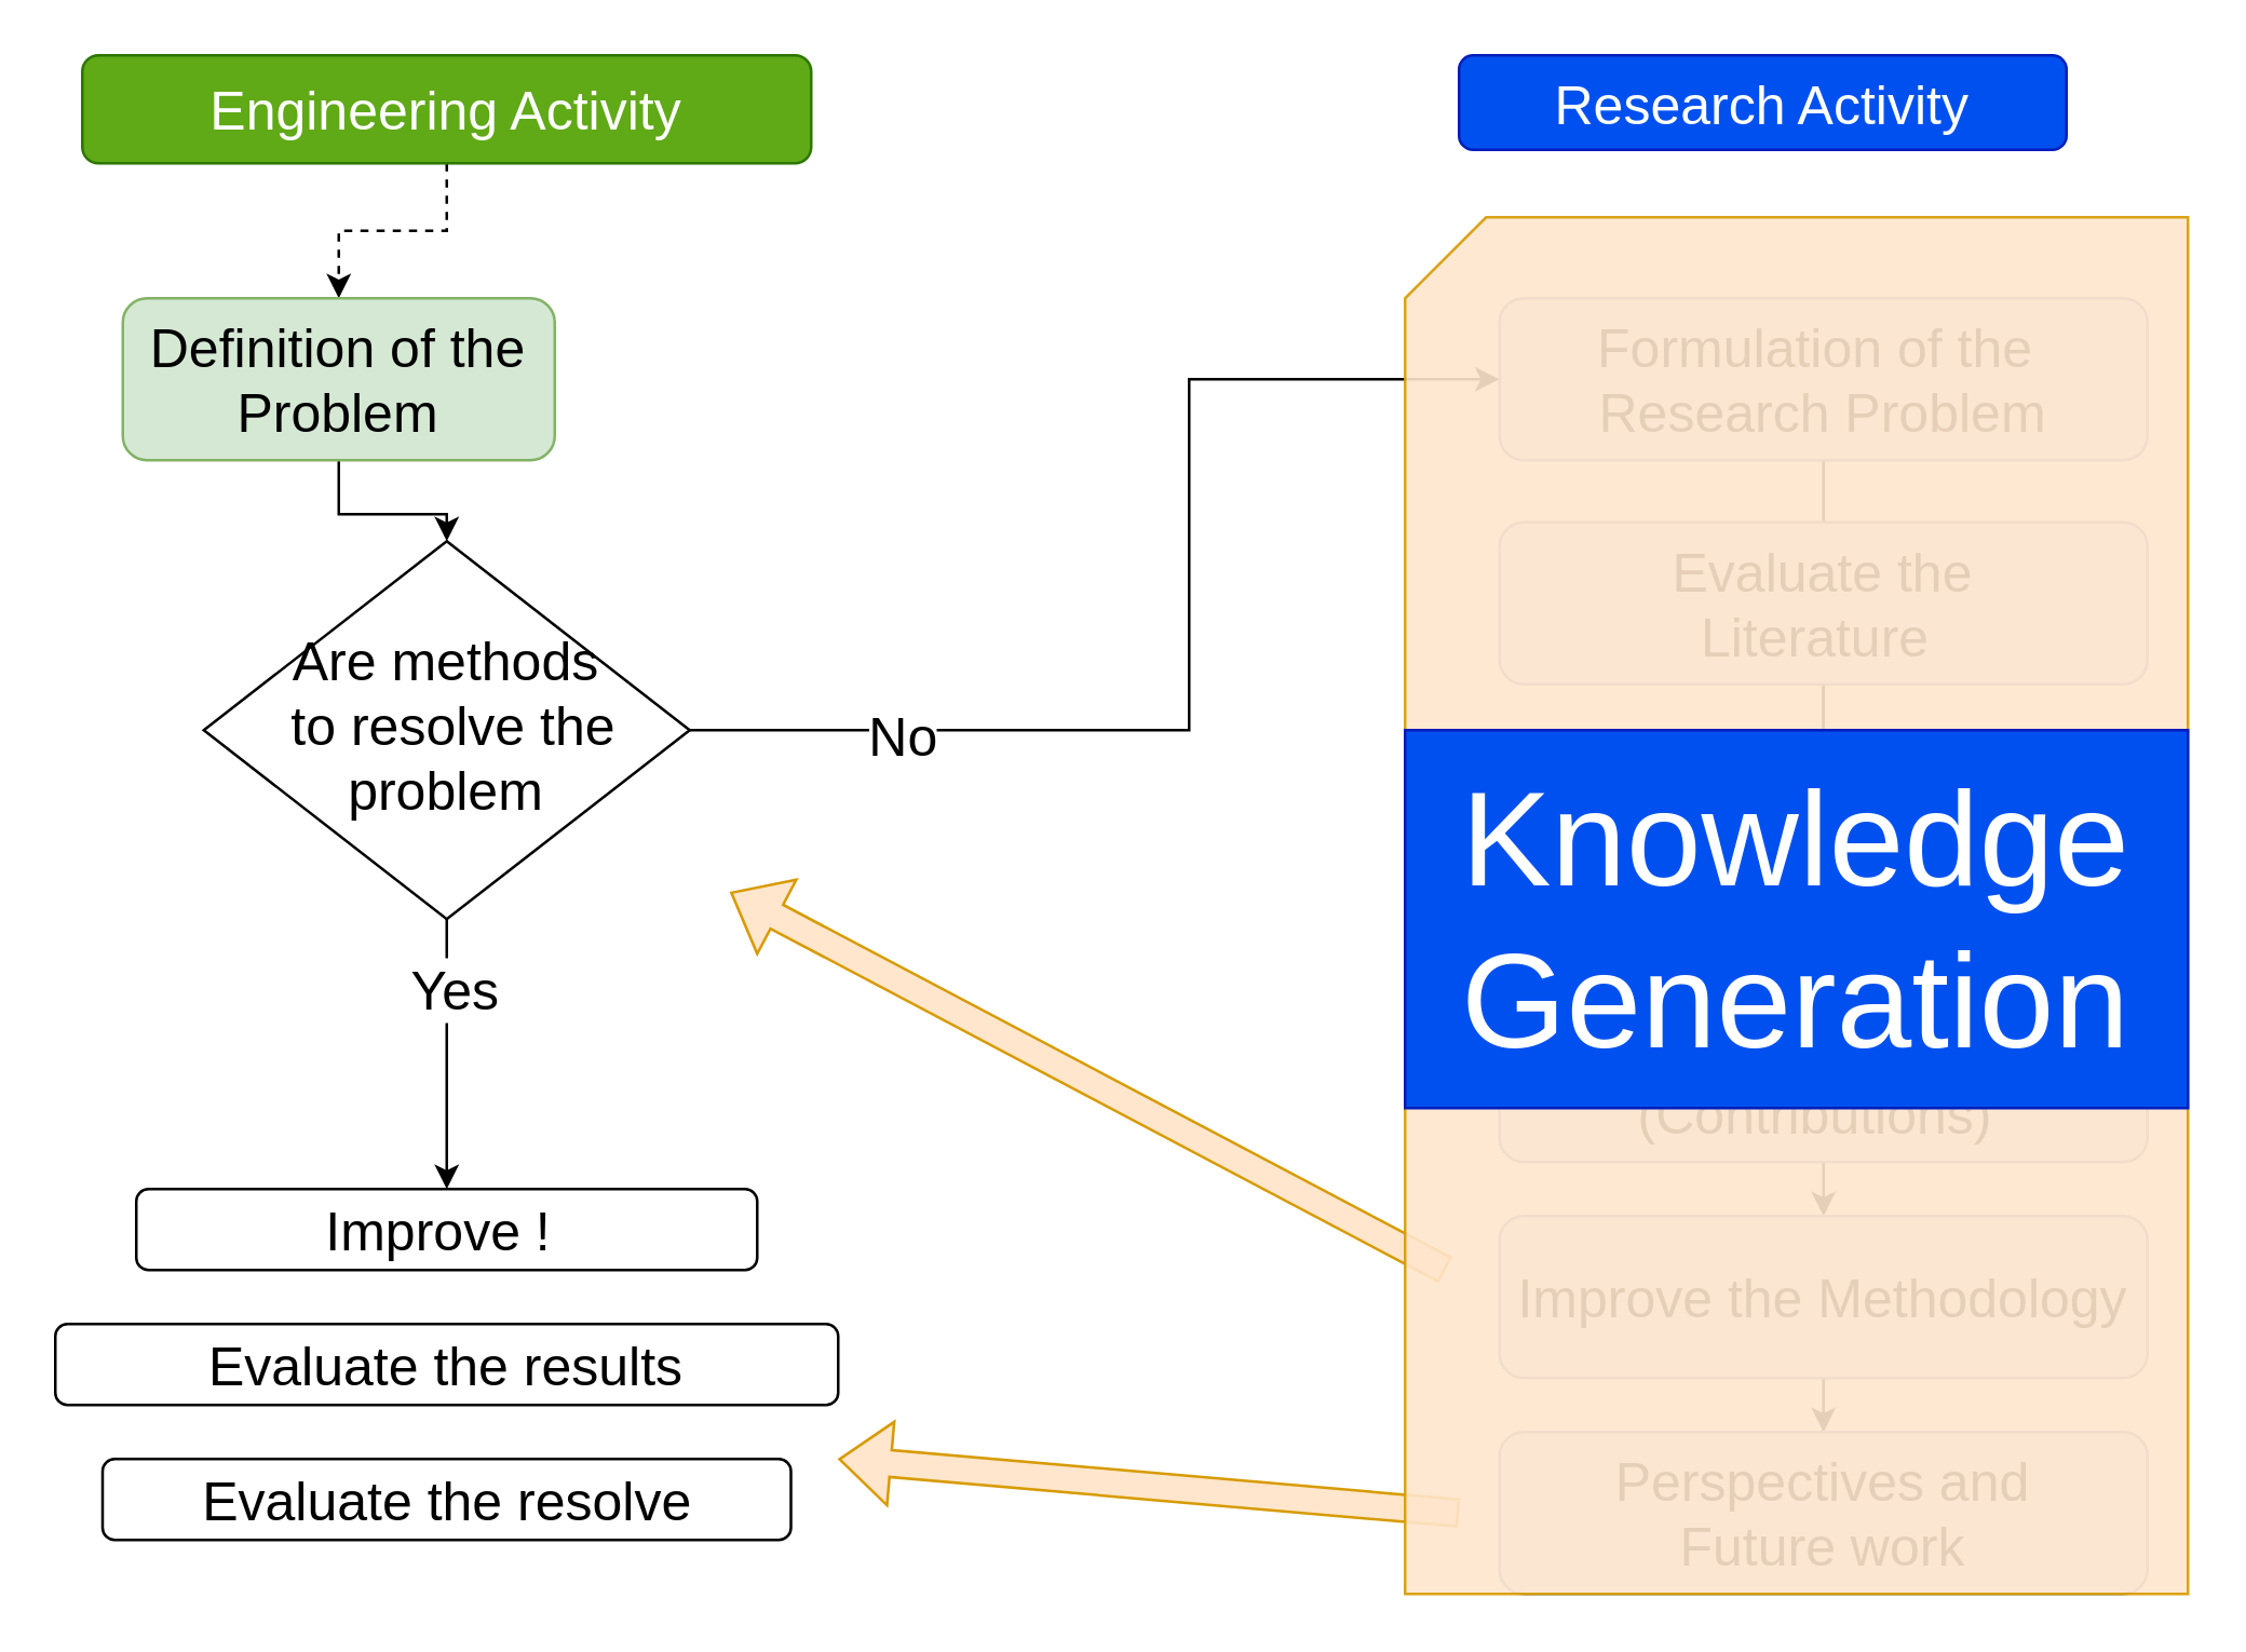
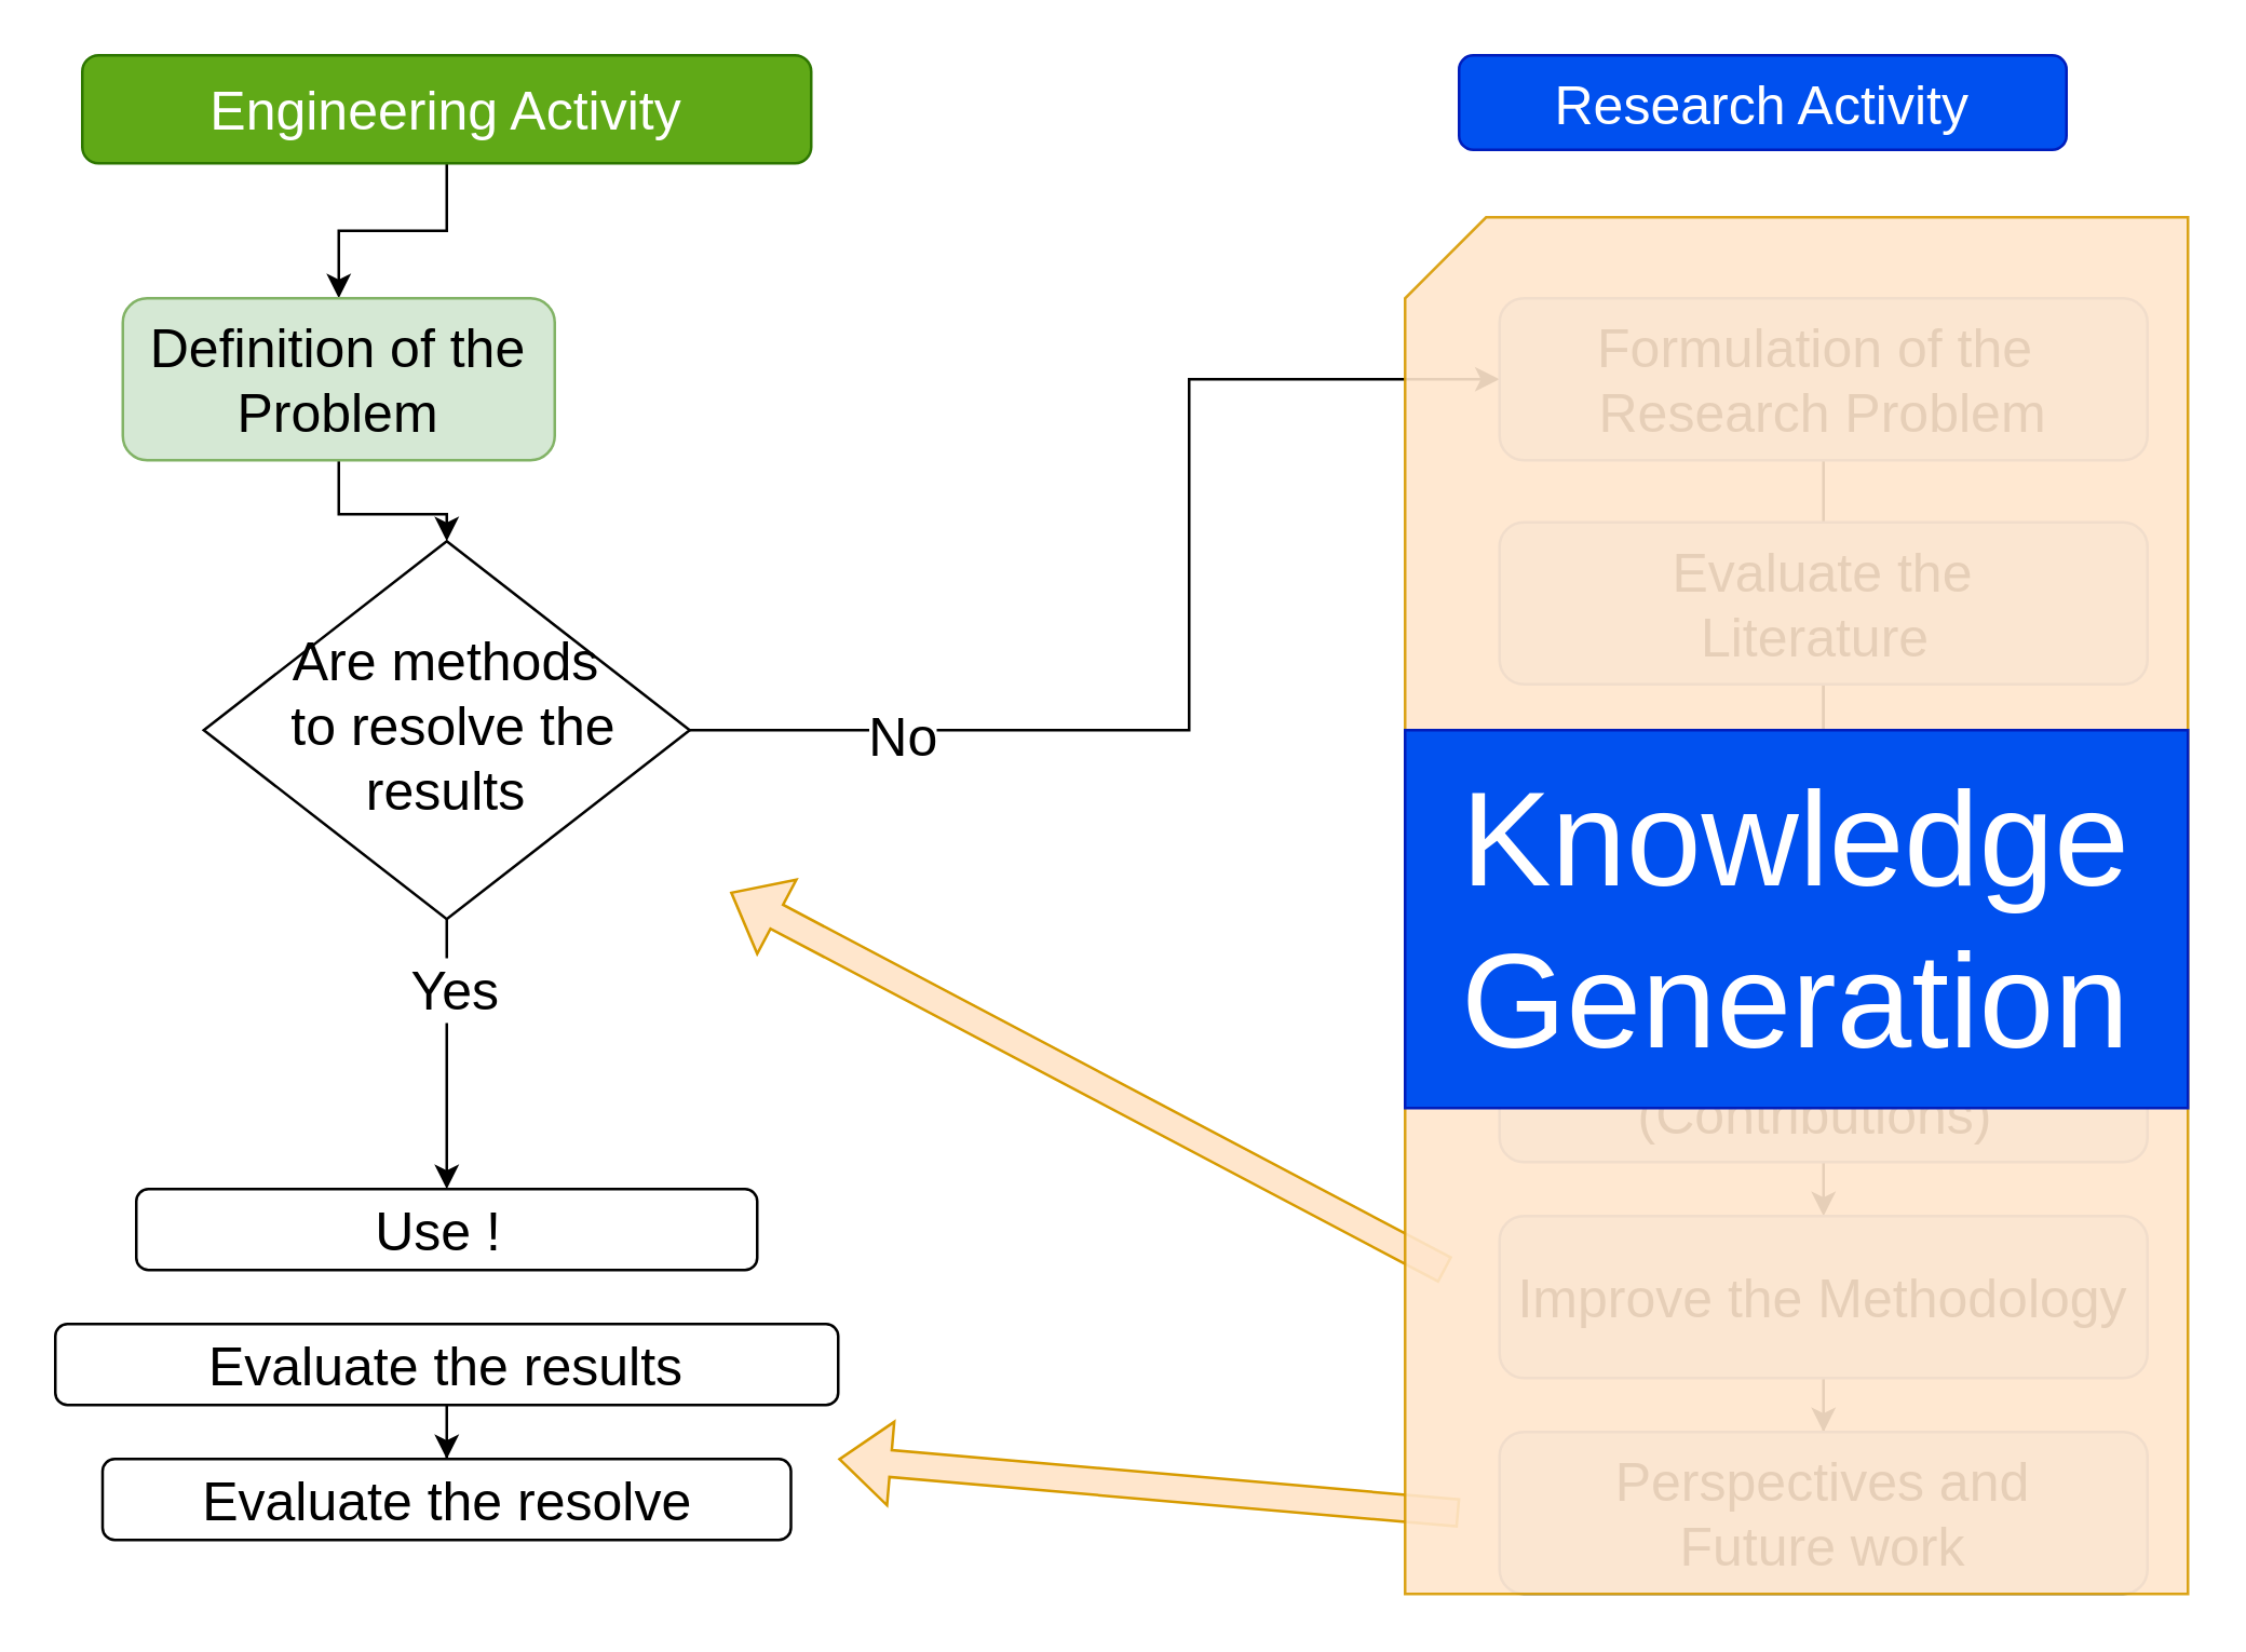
- <mxCell id="2" value="" style="edgeStyle=orthogonalEdgeStyle;rounded=0;orthogonalLoop=1;jettySize=auto;html=1;fontSize=20;dashed=1;" edge="1" parent="1" source="3" target="11"><mxGeometry relative="1" as="geometry" /></mxCell>
+ <mxCell id="2" value="" style="edgeStyle=orthogonalEdgeStyle;rounded=0;orthogonalLoop=1;jettySize=auto;html=1;fontSize=20;" edge="1" parent="1" source="3" target="11"><mxGeometry relative="1" as="geometry" /></mxCell>
- <mxCell id="8" value="Are methods&lt;br&gt;&amp;nbsp;to resolve the problem" style="rhombus;whiteSpace=wrap;html=1;shadow=0;fontFamily=Helvetica;fontSize=20;align=center;strokeWidth=1;spacing=6;spacingTop=-4;" parent="1" vertex="1"><mxGeometry x="75" y="200" width="180" height="140" as="geometry" /></mxCell>
+ <mxCell id="8" value="Are methods&lt;br&gt;&amp;nbsp;to resolve the results" style="rhombus;whiteSpace=wrap;html=1;shadow=0;fontFamily=Helvetica;fontSize=20;align=center;strokeWidth=1;spacing=6;spacingTop=-4;" parent="1" vertex="1"><mxGeometry x="75" y="200" width="180" height="140" as="geometry" /></mxCell>
- <mxCell id="12" value="Improve !&amp;nbsp;" style="rounded=1;whiteSpace=wrap;html=1;fontSize=20;" vertex="1" parent="1"><mxGeometry x="50" y="440" width="230" height="30" as="geometry" /></mxCell>
+ <mxCell id="12" value="Use !&amp;nbsp;" style="rounded=1;whiteSpace=wrap;html=1;fontSize=20;" vertex="1" parent="1"><mxGeometry x="50" y="440" width="230" height="30" as="geometry" /></mxCell>
+ <mxCell id="13" value="" style="edgeStyle=orthogonalEdgeStyle;rounded=0;orthogonalLoop=1;jettySize=auto;html=1;fontSize=20;" edge="1" parent="1" source="14" target="9"><mxGeometry relative="1" as="geometry" /></mxCell>
